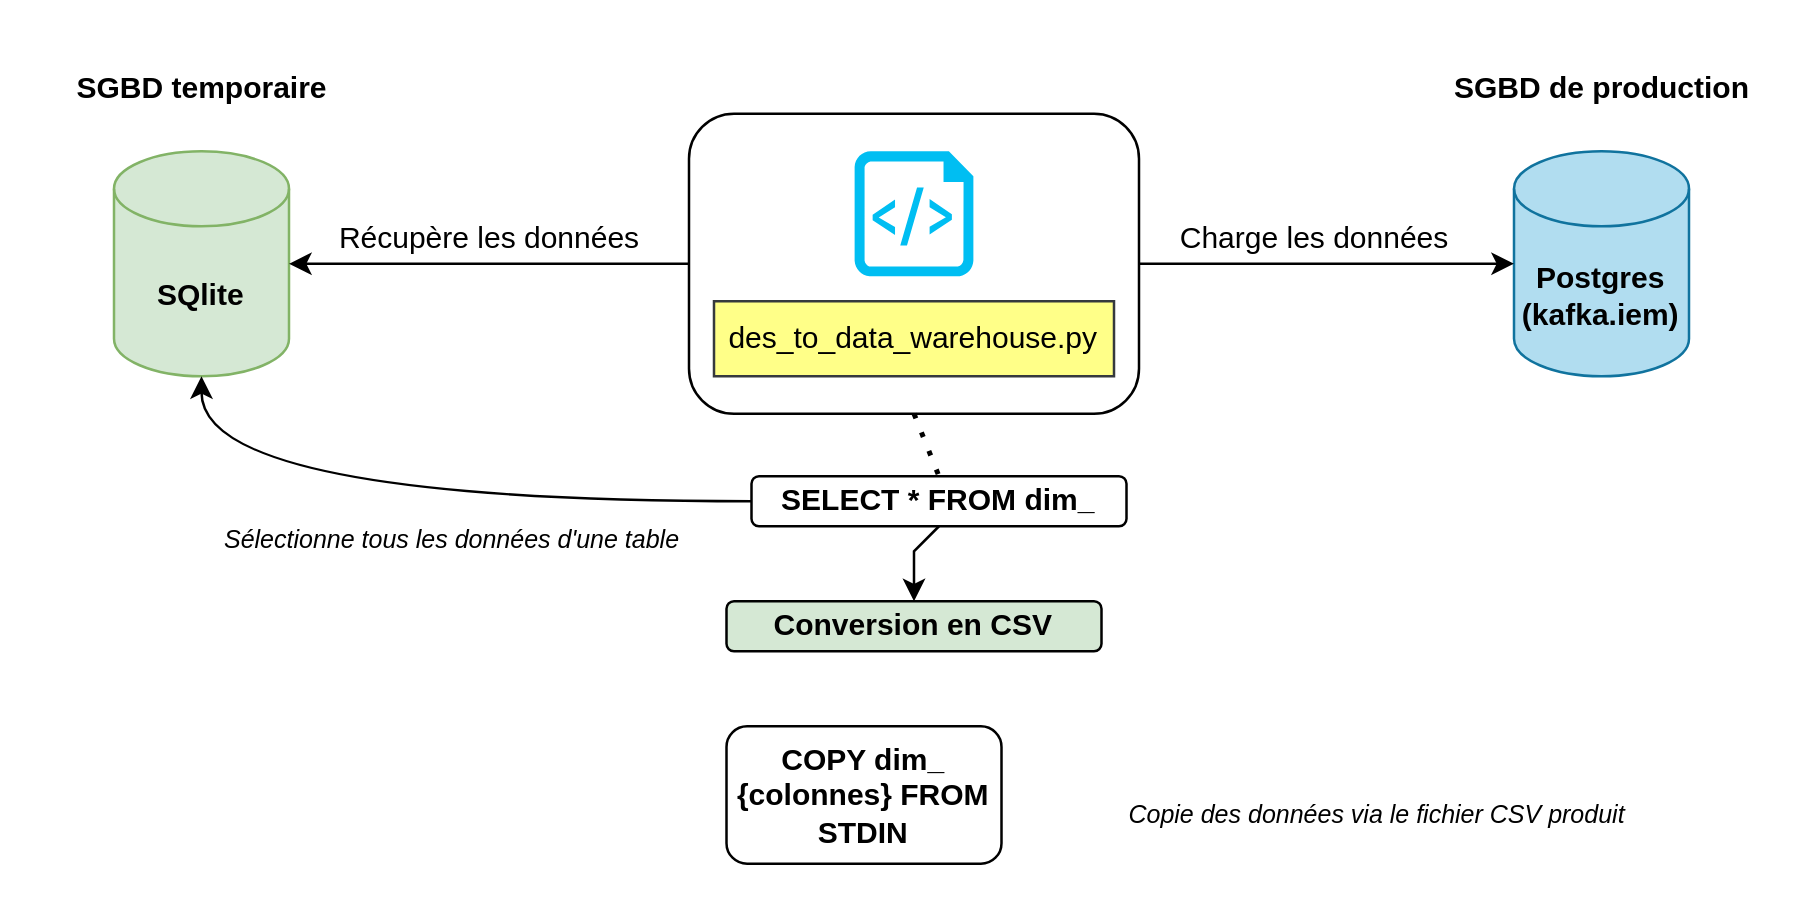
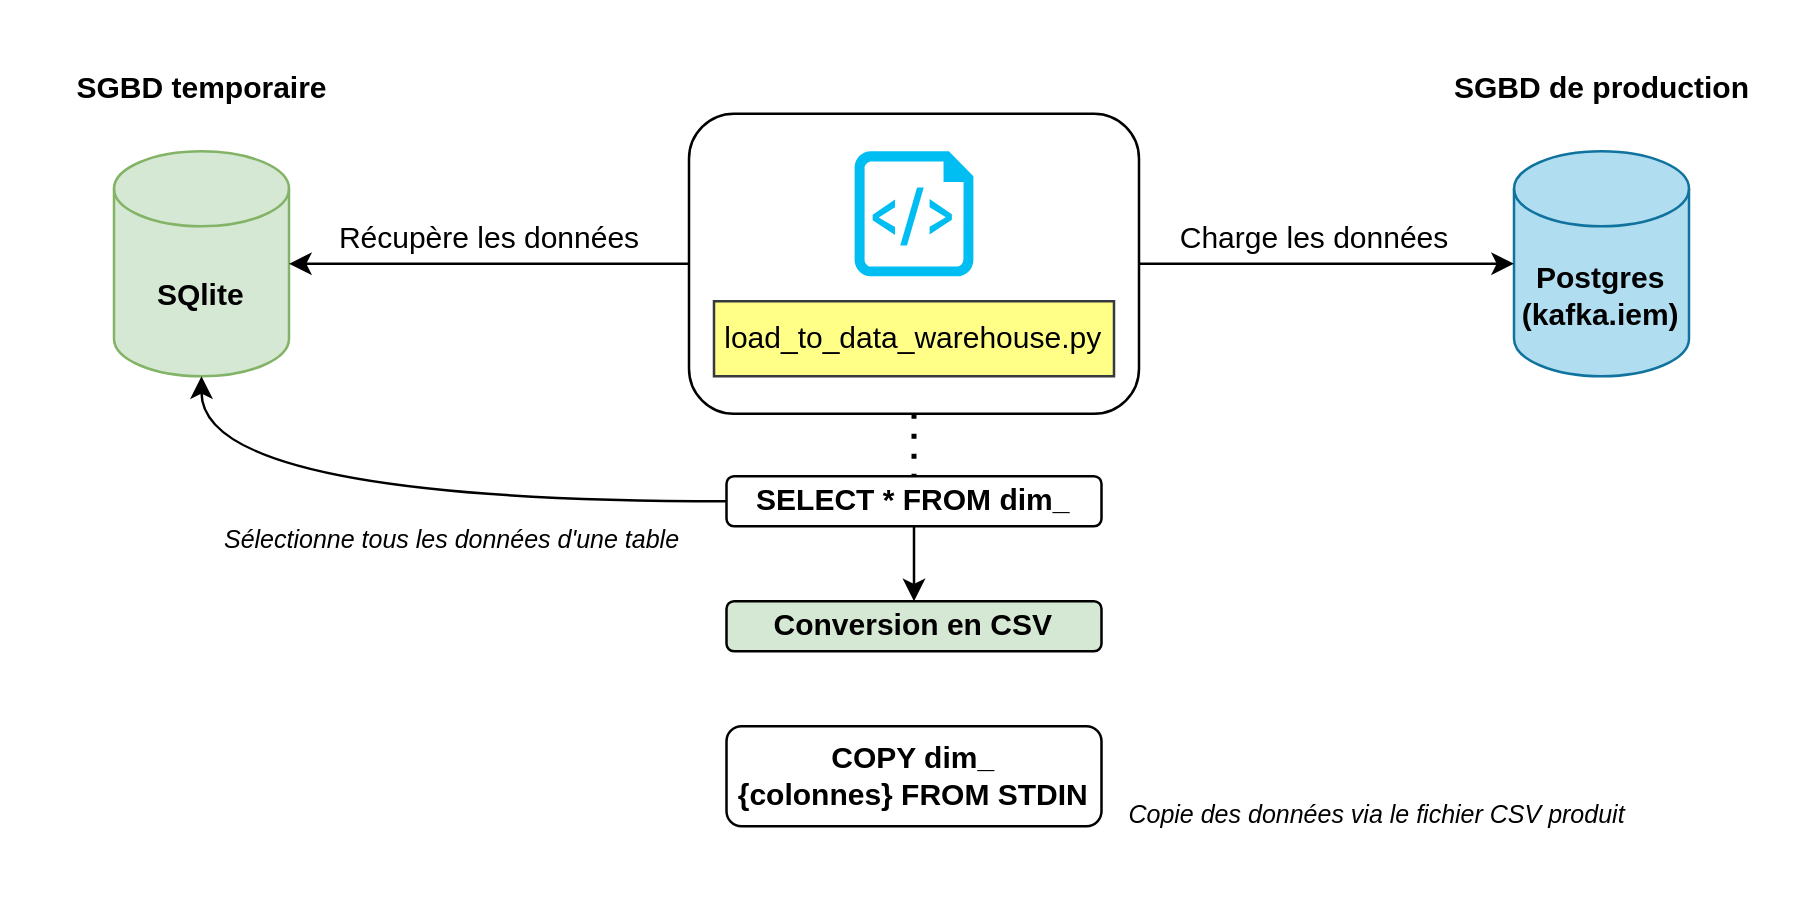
- <mxCell id="8" value="des_to_data_warehouse.py" style="rounded=0;whiteSpace=wrap;html=1;fillColor=#ffff88;strokeColor=#36393d;" parent="1" vertex="1"><mxGeometry x="285" y="120" width="160" height="30" as="geometry" /></mxCell>
+ <mxCell id="8" value="load_to_data_warehouse.py" style="rounded=0;whiteSpace=wrap;html=1;fillColor=#ffff88;strokeColor=#36393d;" parent="1" vertex="1"><mxGeometry x="285" y="120" width="160" height="30" as="geometry" /></mxCell>
- <mxCell id="12" value="SELECT * FROM dim_" style="rounded=1;whiteSpace=wrap;html=1;fontStyle=1" parent="1" vertex="1"><mxGeometry x="300" y="190" width="150" height="20" as="geometry" /></mxCell>
+ <mxCell id="12" value="SELECT * FROM dim_" style="rounded=1;whiteSpace=wrap;html=1;fontStyle=1" parent="1" vertex="1"><mxGeometry x="290" y="190" width="150" height="20" as="geometry" /></mxCell>
- <mxCell id="18" value="COPY dim_ {colonnes}&amp;nbsp;FROM STDIN" style="rounded=1;whiteSpace=wrap;html=1;fontStyle=1" parent="1" vertex="1"><mxGeometry x="290" y="290" width="110" height="55" as="geometry" /></mxCell>
+ <mxCell id="18" value="COPY dim_ {colonnes}&amp;nbsp;FROM STDIN" style="rounded=1;whiteSpace=wrap;html=1;fontStyle=1" parent="1" vertex="1"><mxGeometry x="290" y="290" width="150" height="40" as="geometry" /></mxCell>
